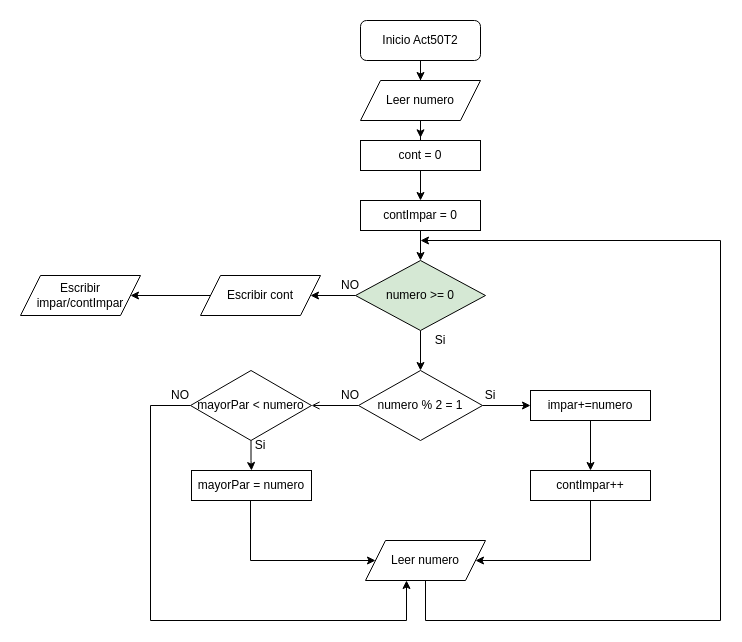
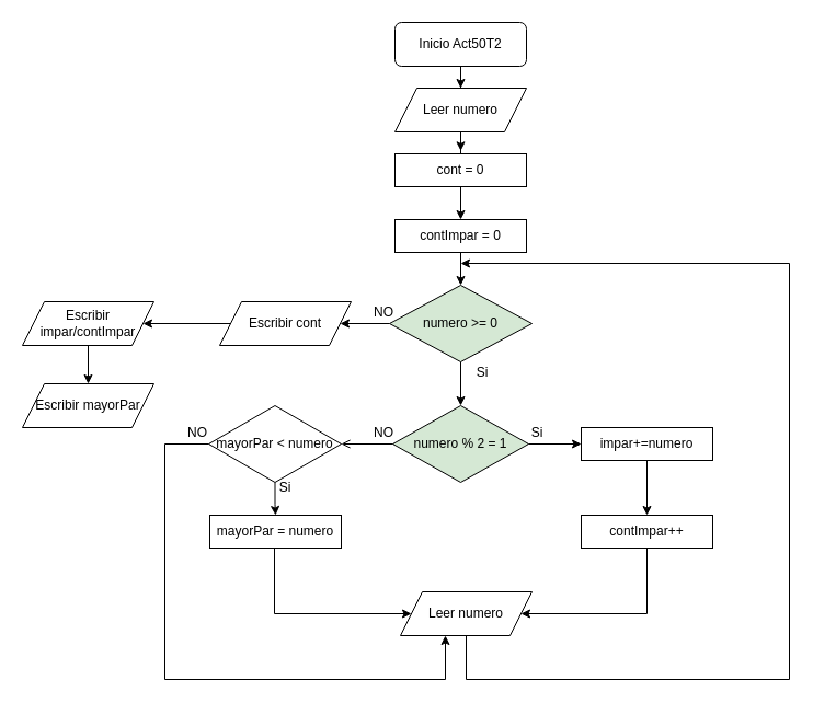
+ <mxCell id="29" style="edgeStyle=orthogonalEdgeStyle;rounded=0;orthogonalLoop=1;jettySize=auto;html=1;entryX=0.5;entryY=0;entryDx=0;entryDy=0;" edge="1" parent="1" source="30" target="31"><mxGeometry relative="1" as="geometry" /></mxCell>
+ <mxCell id="31" value="Escribir mayorPar" style="shape=parallelogram;perimeter=parallelogramPerimeter;whiteSpace=wrap;html=1;fixedSize=1;" vertex="1" parent="1"><mxGeometry x="20" y="350" width="120" height="40" as="geometry" /></mxCell>
- <mxCell id="15" value="numero % 2 = 1" style="rhombus;whiteSpace=wrap;html=1;" vertex="1" parent="1"><mxGeometry x="358" y="370" width="124" height="70" as="geometry" /></mxCell>
+ <mxCell id="15" value="numero % 2 = 1" style="rhombus;whiteSpace=wrap;html=1;fillColor=#d5e8d4;" vertex="1" parent="1"><mxGeometry x="358" y="370" width="124" height="70" as="geometry" /></mxCell>
